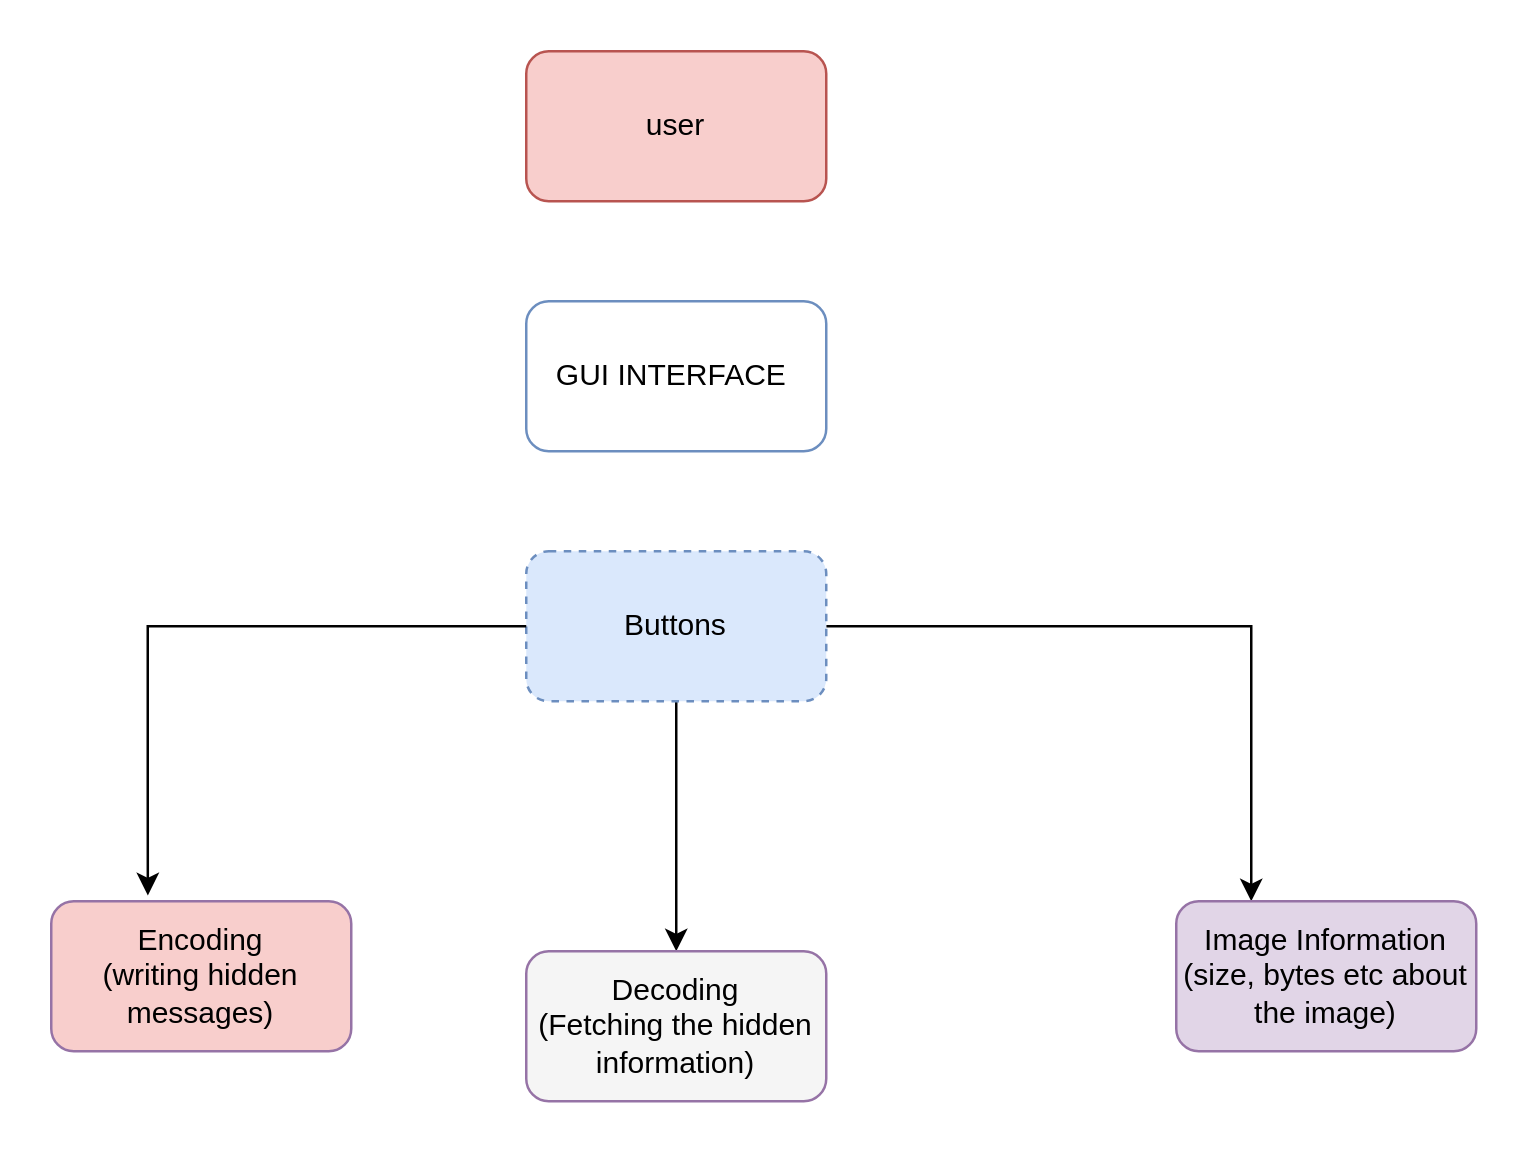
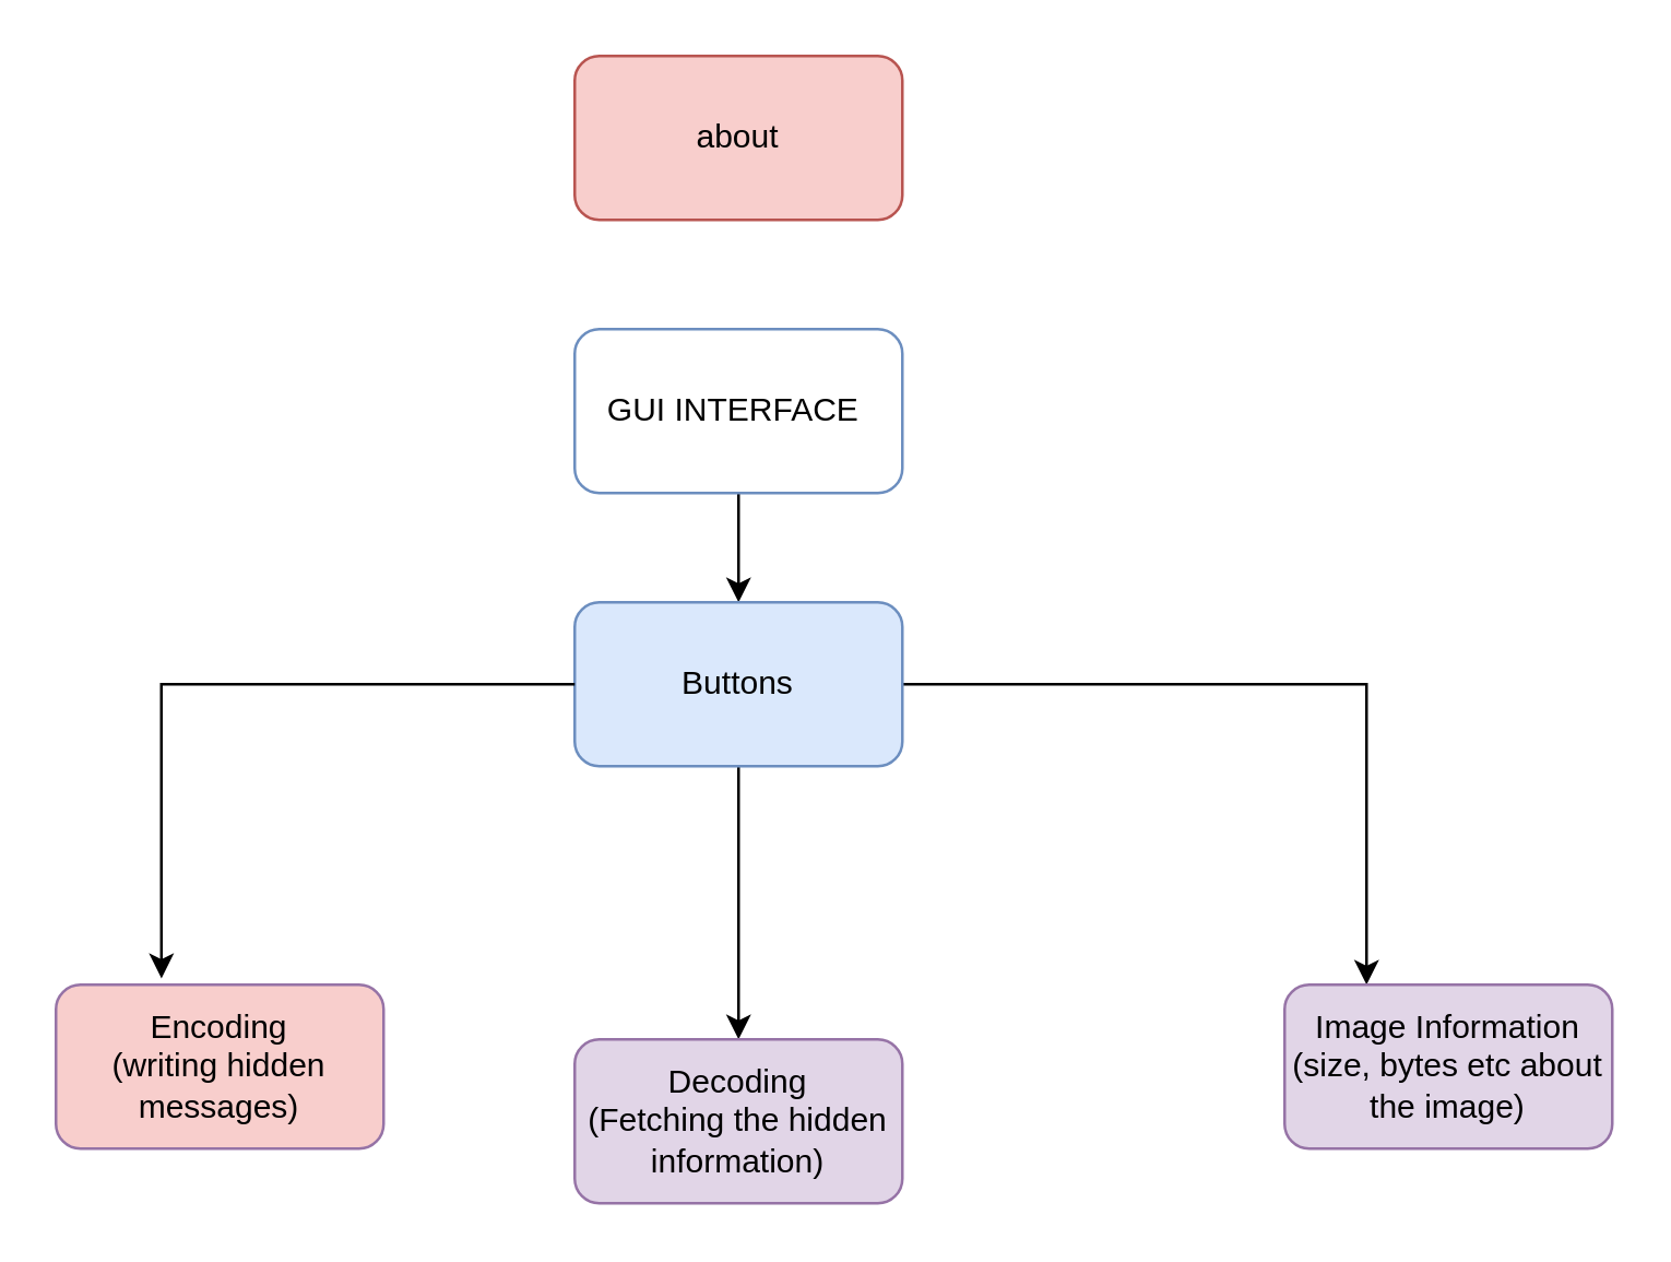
- <mxCell id="11" value="user" style="rounded=1;whiteSpace=wrap;html=1;fillColor=#f8cecc;strokeColor=#b85450;" vertex="1" parent="1"><mxGeometry x="210" y="20" width="120" height="60" as="geometry" /></mxCell>
+ <mxCell id="11" value="about" style="rounded=1;whiteSpace=wrap;html=1;fillColor=#f8cecc;strokeColor=#b85450;" vertex="1" parent="1"><mxGeometry x="210" y="20" width="120" height="60" as="geometry" /></mxCell>
+ <mxCell id="2" style="edgeStyle=orthogonalEdgeStyle;rounded=0;orthogonalLoop=1;jettySize=auto;html=1;exitX=0.5;exitY=1;exitDx=0;exitDy=0;entryX=0.5;entryY=0;entryDx=0;entryDy=0;" edge="1" parent="1" source="3" target="6"><mxGeometry relative="1" as="geometry" /></mxCell>
- <mxCell id="6" value="Buttons" style="rounded=1;whiteSpace=wrap;html=1;fillColor=#dae8fc;strokeColor=#6c8ebf;dashed=1;" vertex="1" parent="1"><mxGeometry x="210" y="220" width="120" height="60" as="geometry" /></mxCell>
+ <mxCell id="6" value="Buttons" style="rounded=1;whiteSpace=wrap;html=1;fillColor=#dae8fc;strokeColor=#6c8ebf;" vertex="1" parent="1"><mxGeometry x="210" y="220" width="120" height="60" as="geometry" /></mxCell>
- <mxCell id="8" value="Decoding&lt;br&gt;(Fetching the hidden information)" style="rounded=1;whiteSpace=wrap;html=1;fillColor=#f5f5f5;strokeColor=#9673a6;" vertex="1" parent="1"><mxGeometry x="210" y="380" width="120" height="60" as="geometry" /></mxCell>
+ <mxCell id="8" value="Decoding&lt;br&gt;(Fetching the hidden information)" style="rounded=1;whiteSpace=wrap;html=1;fillColor=#e1d5e7;strokeColor=#9673a6;" vertex="1" parent="1"><mxGeometry x="210" y="380" width="120" height="60" as="geometry" /></mxCell>
